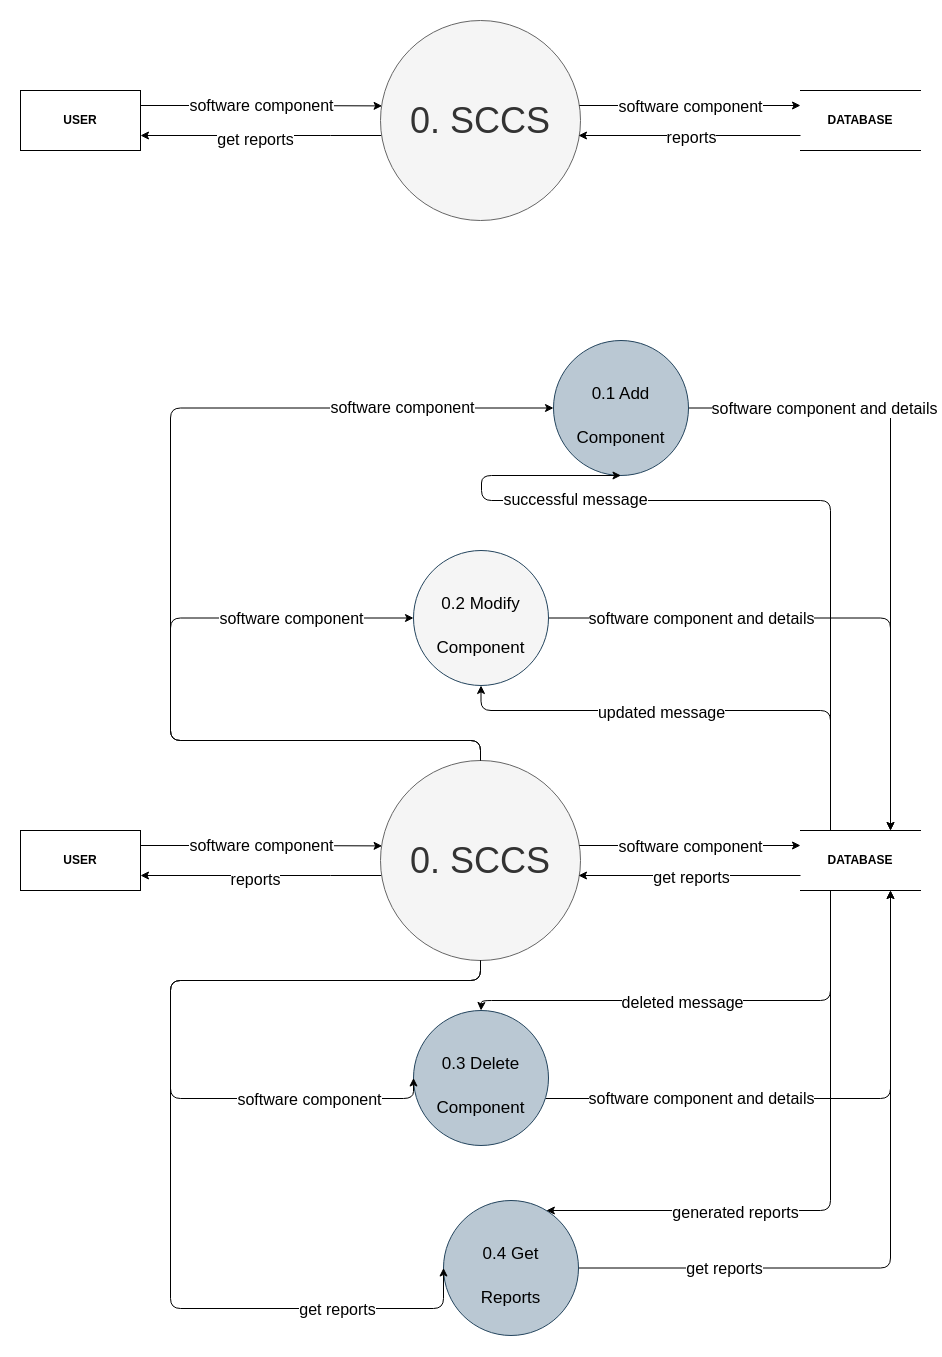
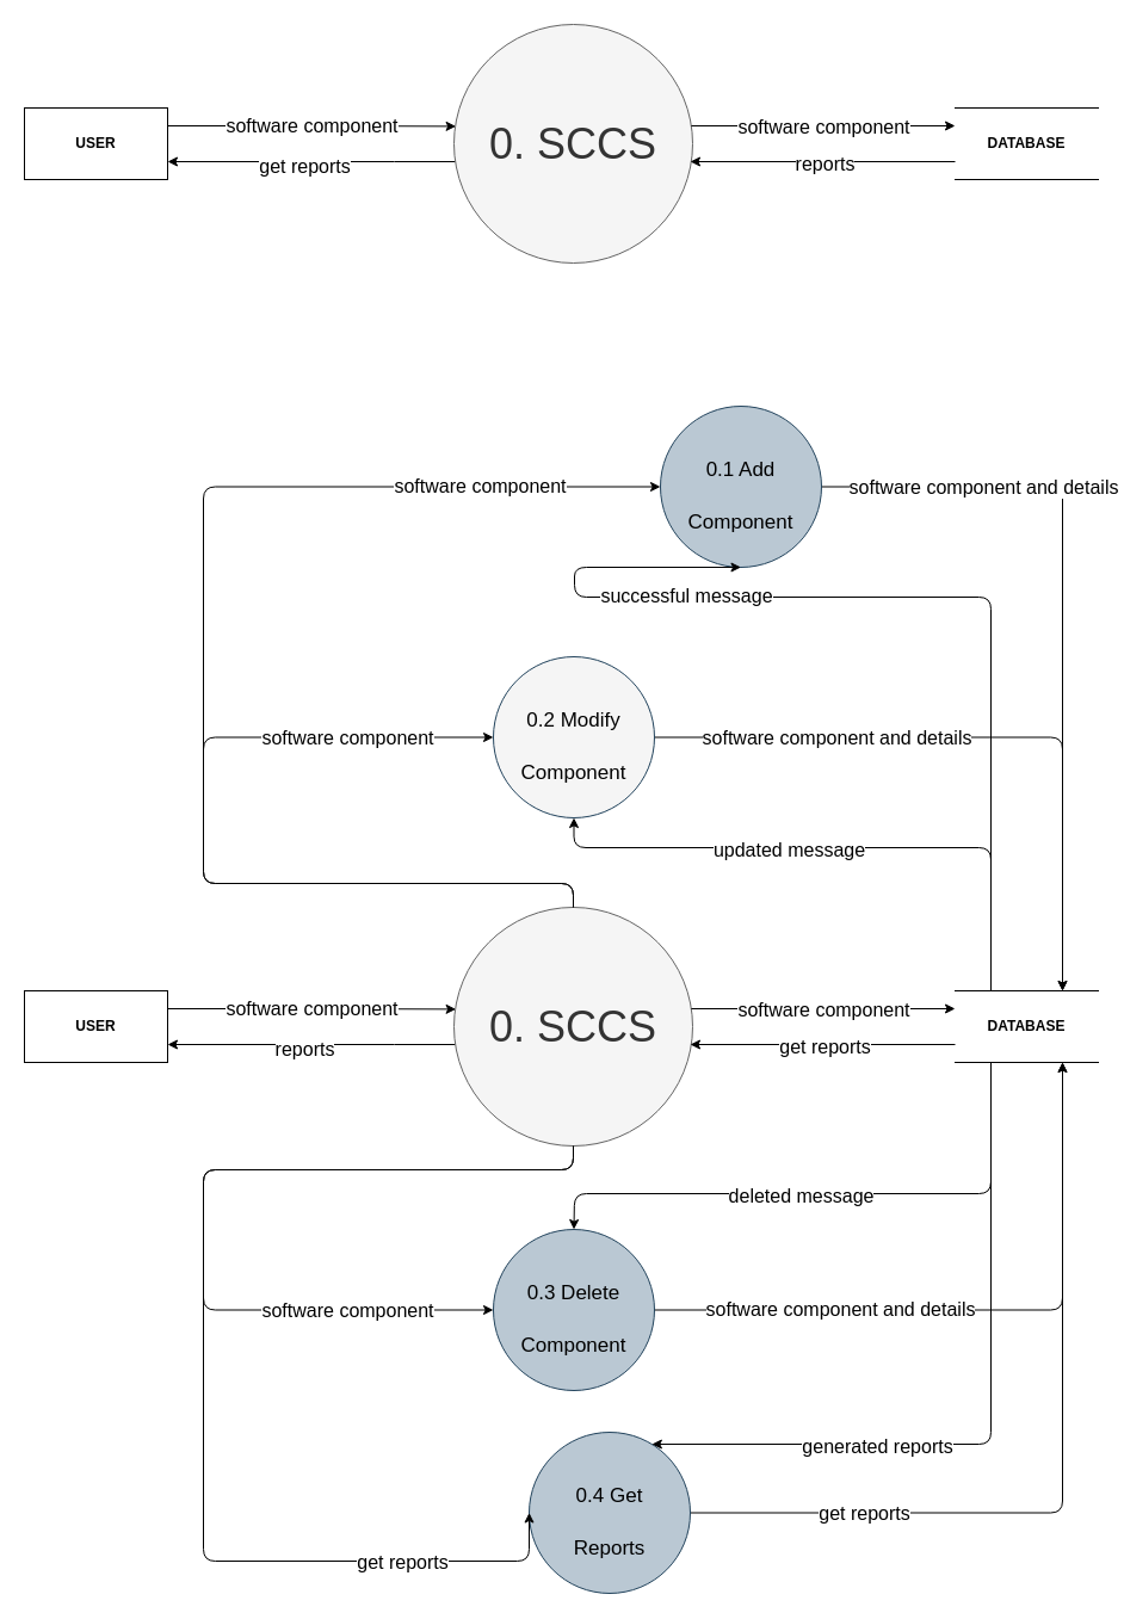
- <mxCell id="24" value="&lt;font style=&quot;font-size: 17px&quot;&gt;0.3 Delete Component&lt;/font&gt;" style="ellipse;whiteSpace=wrap;html=1;aspect=fixed;fontSize=36;fillColor=#bac8d3;strokeColor=#23445d;" vertex="1" parent="1"><mxGeometry x="413" y="1010" width="135" height="135" as="geometry" /></mxCell>
+ <mxCell id="24" value="&lt;font style=&quot;font-size: 17px&quot;&gt;0.3 Delete Component&lt;/font&gt;" style="ellipse;whiteSpace=wrap;html=1;aspect=fixed;fontSize=36;fillColor=#bac8d3;strokeColor=#23445d;" vertex="1" parent="1"><mxGeometry x="413" y="1030" width="135" height="135" as="geometry" /></mxCell>
